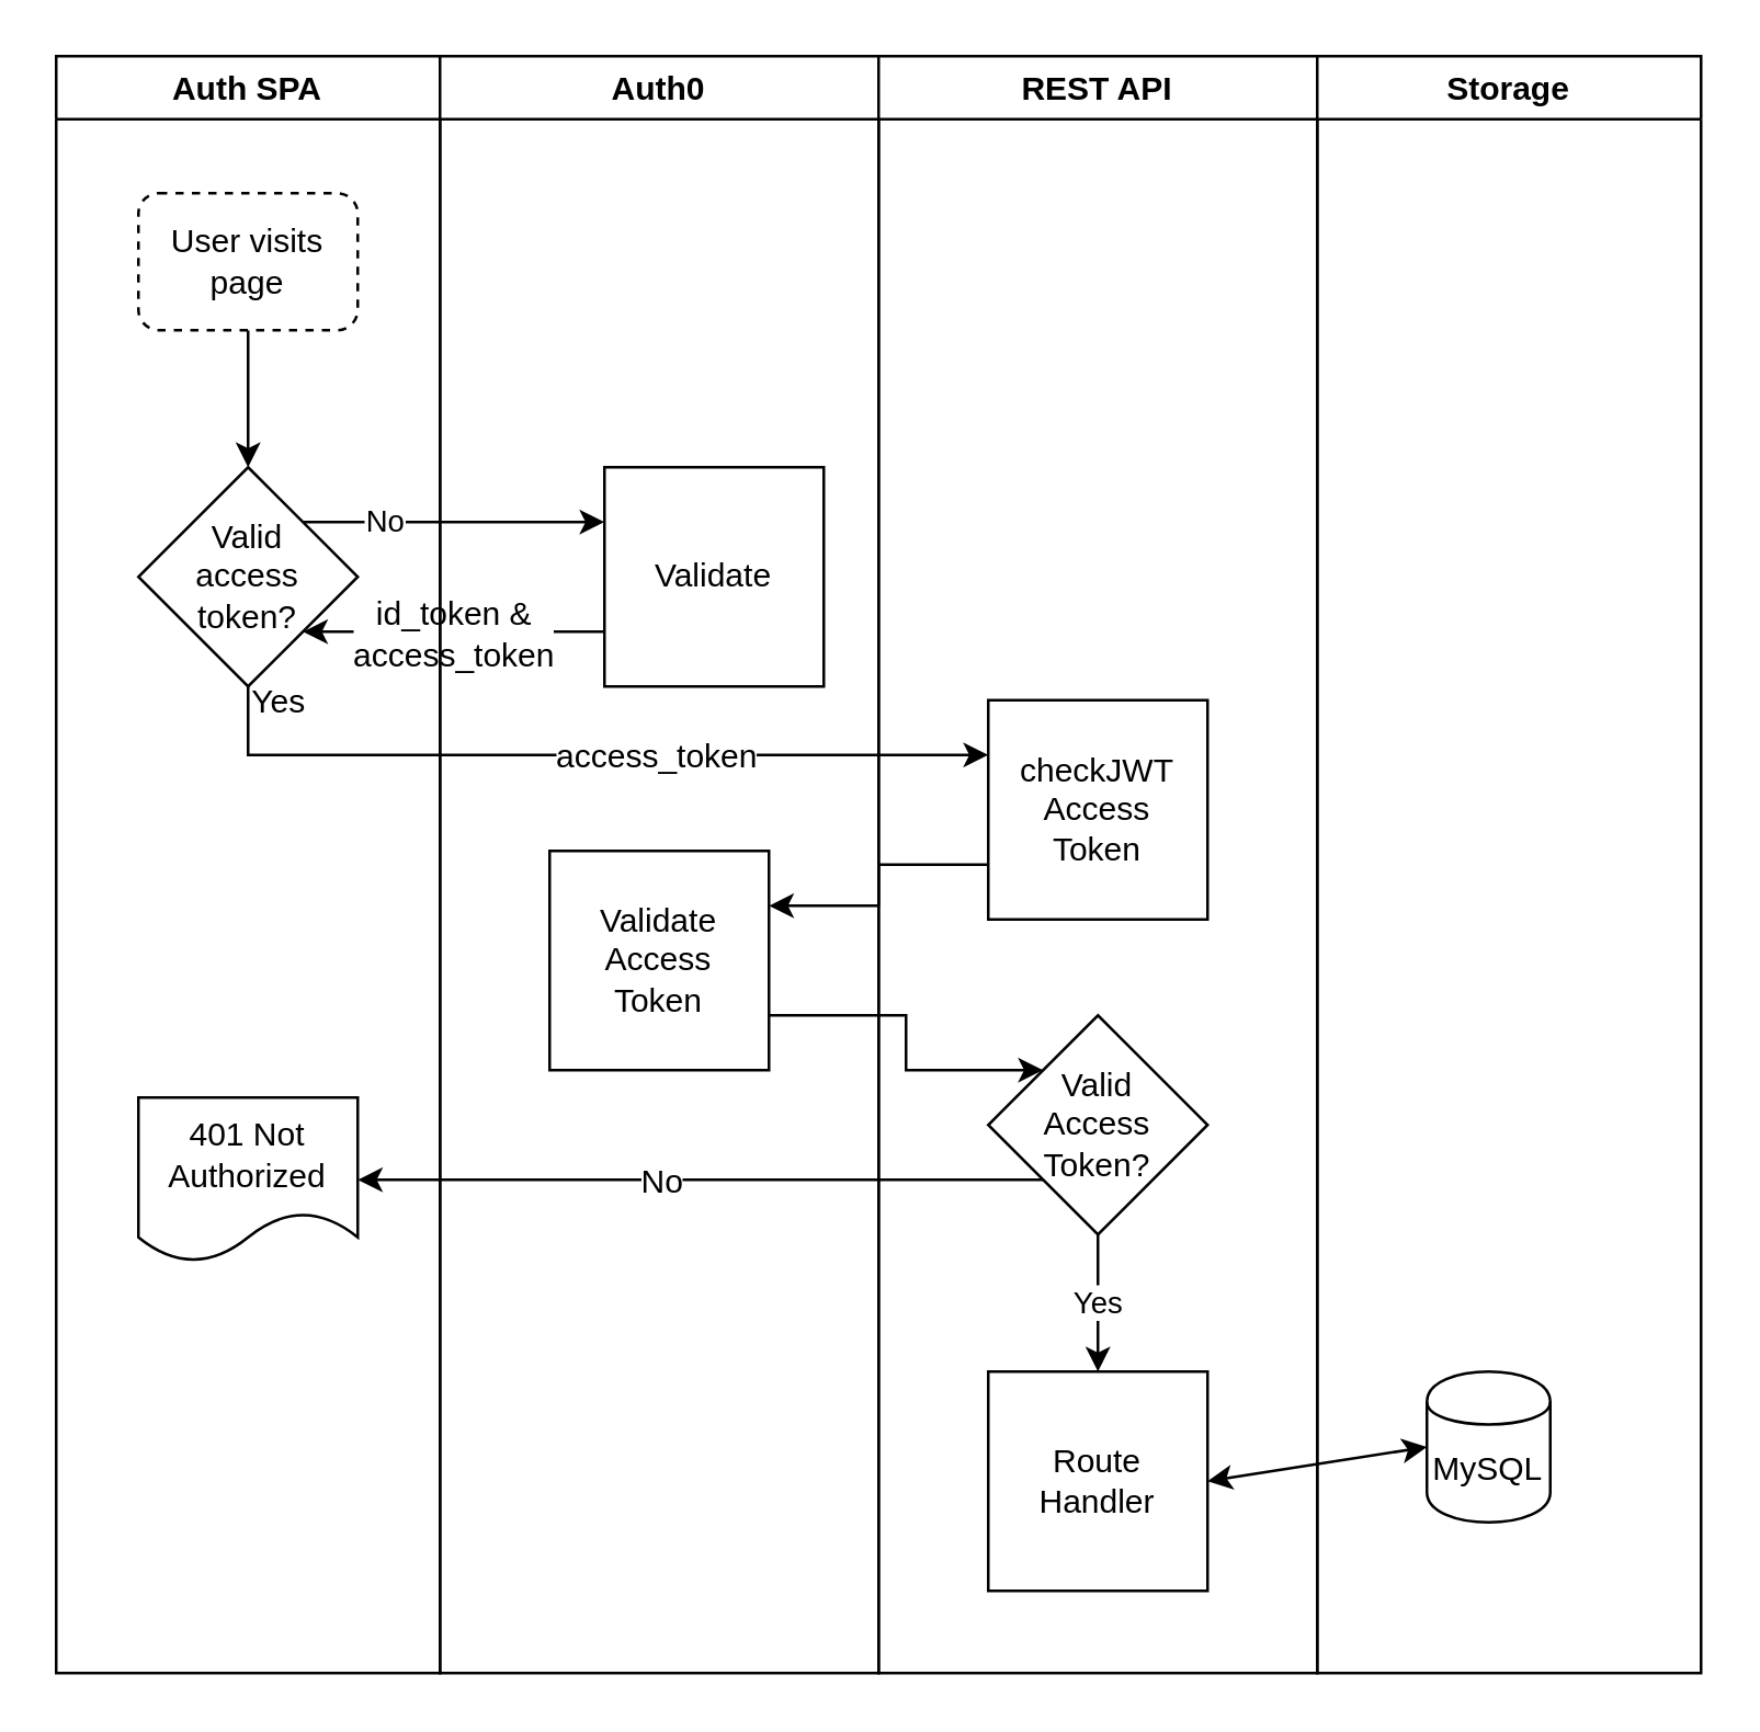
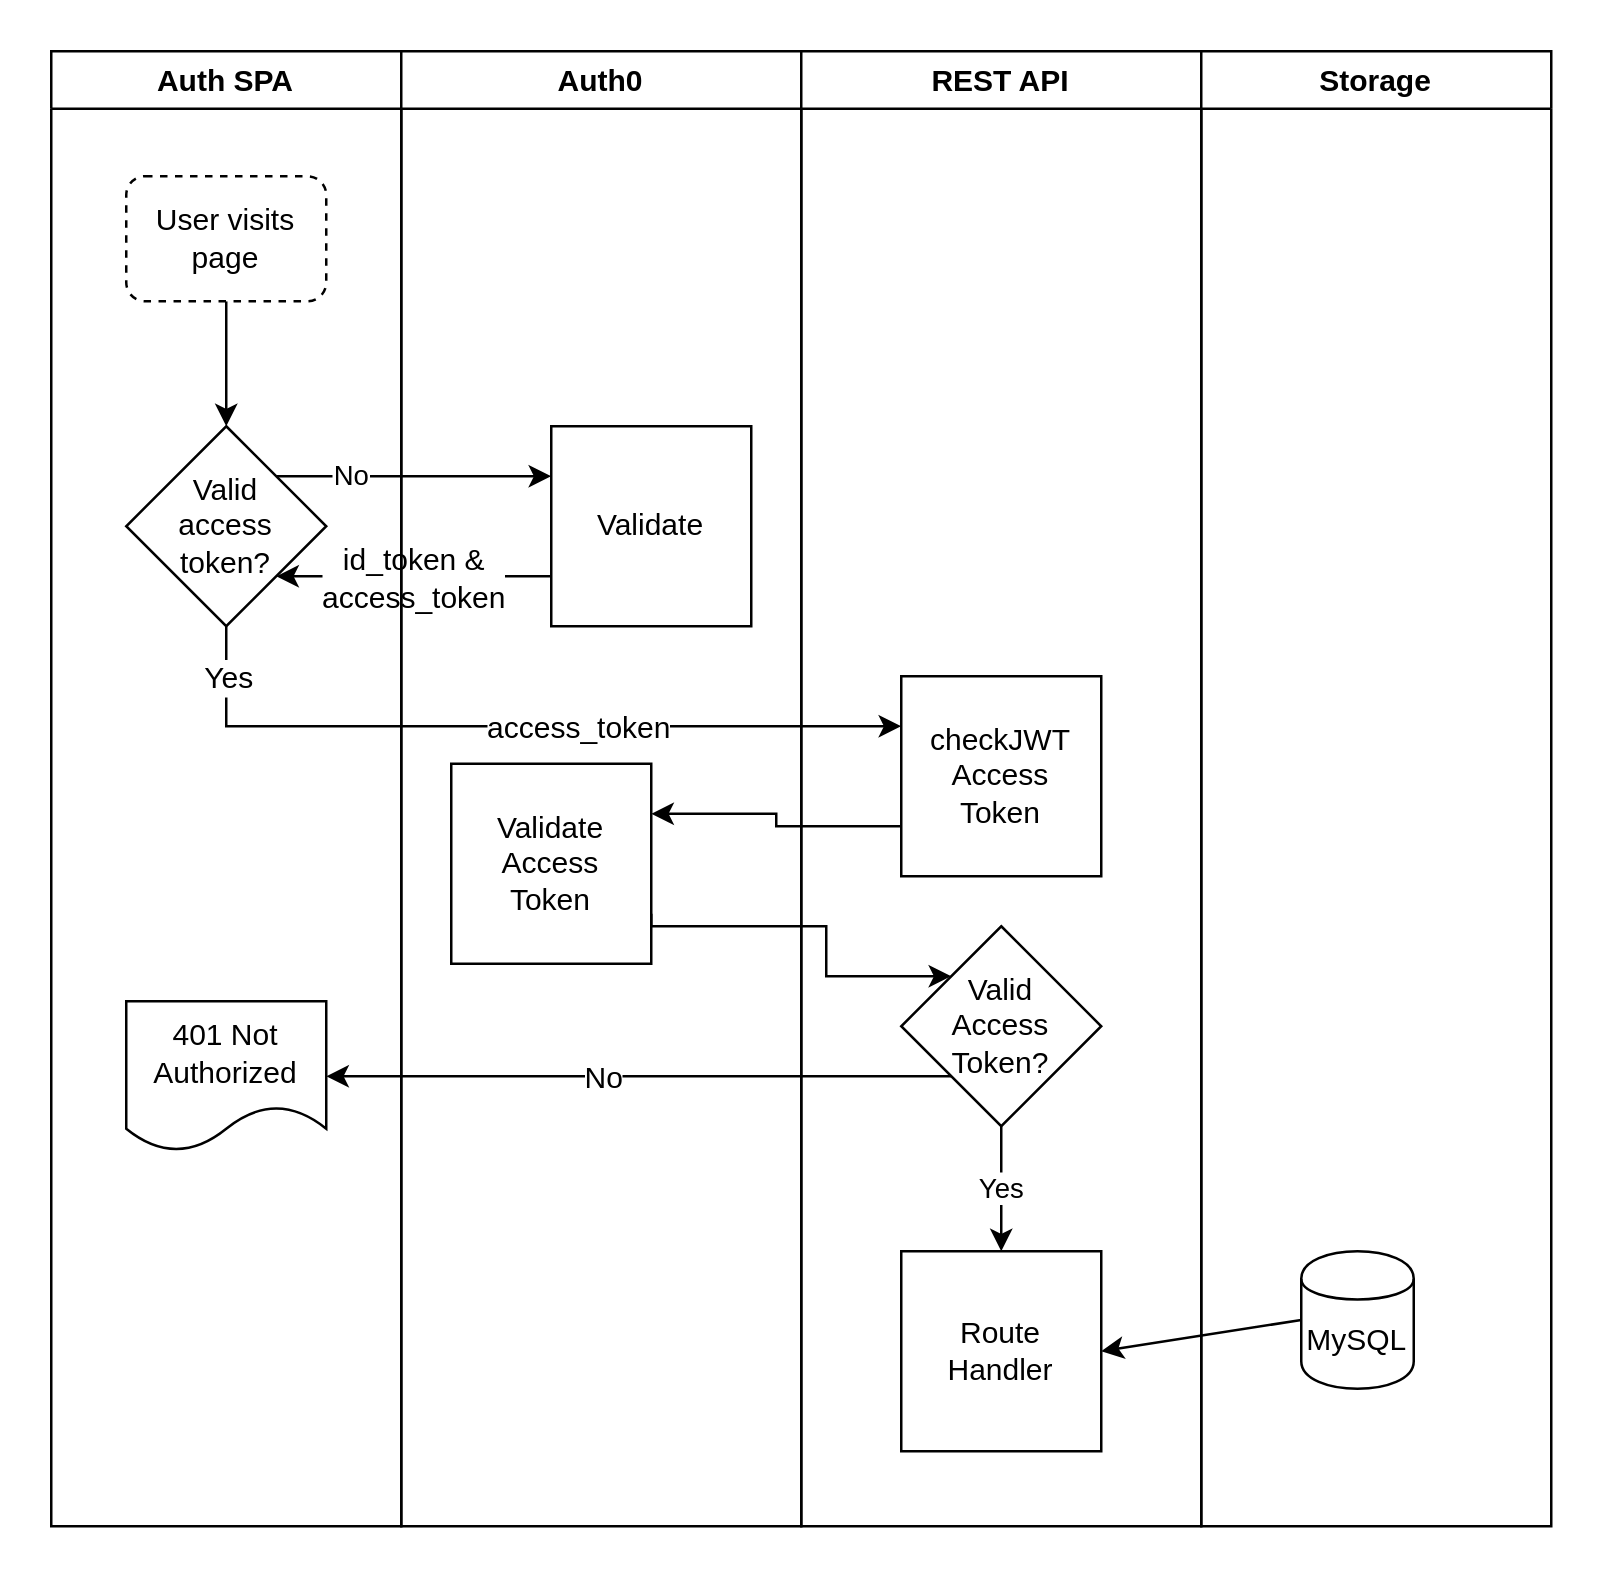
- <mxCell id="12" value="checkJWT&lt;br&gt;Access&lt;br&gt;Token&lt;br&gt;" style="whiteSpace=wrap;html=1;aspect=fixed;" parent="1" vertex="1"><mxGeometry x="360" y="255" width="80" height="80" as="geometry" /></mxCell>
+ <mxCell id="12" value="checkJWT&lt;br&gt;Access&lt;br&gt;Token&lt;br&gt;" style="whiteSpace=wrap;html=1;aspect=fixed;" parent="1" vertex="1"><mxGeometry x="360" y="270" width="80" height="80" as="geometry" /></mxCell>
- <mxCell id="14" value="Validate&lt;br&gt;Access&lt;br&gt;Token&lt;br&gt;" style="whiteSpace=wrap;html=1;aspect=fixed;" parent="1" vertex="1"><mxGeometry x="200" y="310" width="80" height="80" as="geometry" /></mxCell>
+ <mxCell id="14" value="Validate&lt;br&gt;Access&lt;br&gt;Token&lt;br&gt;" style="whiteSpace=wrap;html=1;aspect=fixed;" parent="1" vertex="1"><mxGeometry x="180" y="305" width="80" height="80" as="geometry" /></mxCell>
- <mxCell id="21" value="" style="endArrow=classic;startArrow=classic;html=1;entryX=0;entryY=0.5;entryDx=0;entryDy=0;exitX=1;exitY=0.5;exitDx=0;exitDy=0;" parent="1" source="26" target="15" edge="1"><mxGeometry width="50" height="50" relative="1" as="geometry"><mxPoint x="40" y="630" as="sourcePoint" /><mxPoint x="90" y="580" as="targetPoint" /></mxGeometry></mxCell>
+ <mxCell id="21" value="" style="endArrow=none;startArrow=classic;html=1;entryX=0;entryY=0.5;entryDx=0;entryDy=0;exitX=1;exitY=0.5;exitDx=0;exitDy=0;" parent="1" source="26" target="15" edge="1"><mxGeometry width="50" height="50" relative="1" as="geometry"><mxPoint x="40" y="630" as="sourcePoint" /><mxPoint x="90" y="580" as="targetPoint" /></mxGeometry></mxCell>
